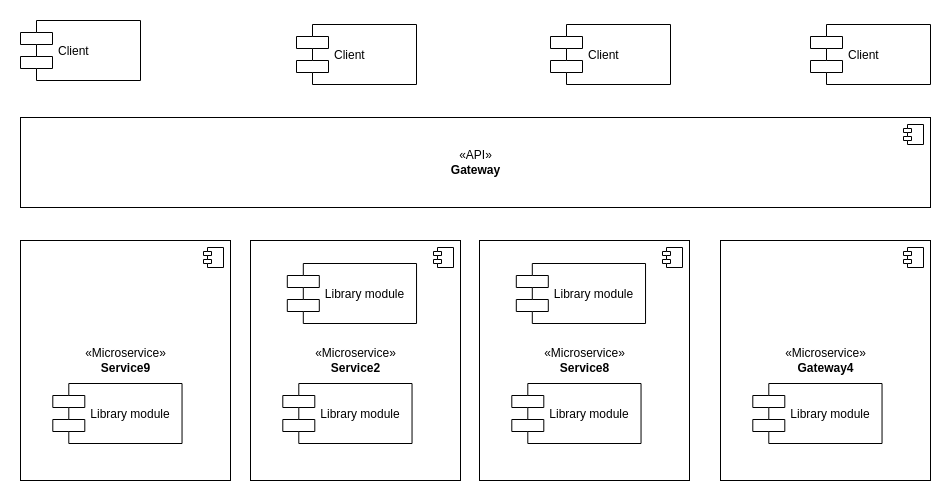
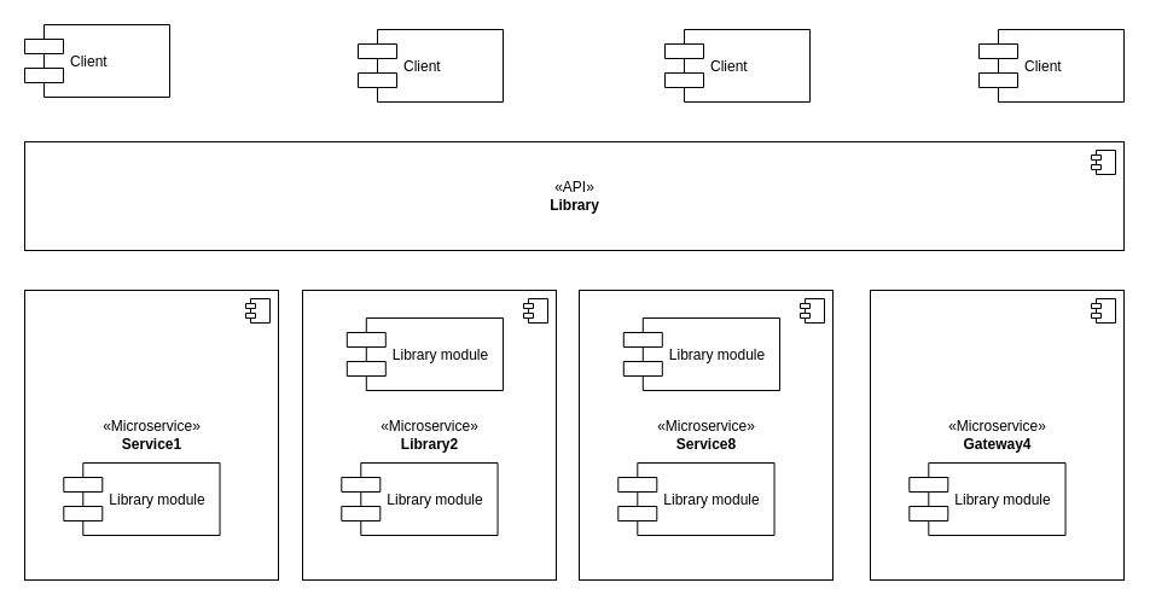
- <mxCell id="5" value="«API»&lt;br&gt;&lt;b&gt;Gateway&lt;/b&gt;" style="html=1;" vertex="1" parent="1"><mxGeometry x="20" y="117" width="910" height="90" as="geometry" /></mxCell>
+ <mxCell id="5" value="«API»&lt;br&gt;&lt;b&gt;Library&lt;/b&gt;" style="html=1;" vertex="1" parent="1"><mxGeometry x="20" y="117" width="910" height="90" as="geometry" /></mxCell>
- <mxCell id="7" value="«Microservice»&lt;br&gt;&lt;b&gt;Service9&lt;/b&gt;" style="html=1;" vertex="1" parent="1"><mxGeometry x="20" y="240" width="210" height="240" as="geometry" /></mxCell>
+ <mxCell id="7" value="«Microservice»&lt;br&gt;&lt;b&gt;Service1&lt;/b&gt;" style="html=1;" vertex="1" parent="1"><mxGeometry x="20" y="240" width="210" height="240" as="geometry" /></mxCell>
- <mxCell id="10" value="«Microservice»&lt;br&gt;&lt;b&gt;Service2&lt;/b&gt;" style="html=1;" vertex="1" parent="1"><mxGeometry x="250" y="240" width="210" height="240" as="geometry" /></mxCell>
+ <mxCell id="10" value="«Microservice»&lt;br&gt;&lt;b&gt;Library2&lt;/b&gt;" style="html=1;" vertex="1" parent="1"><mxGeometry x="250" y="240" width="210" height="240" as="geometry" /></mxCell>
